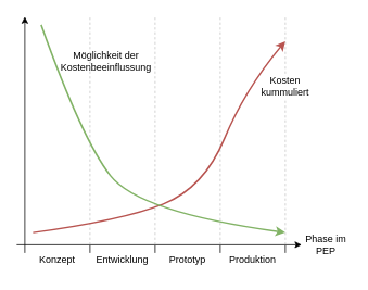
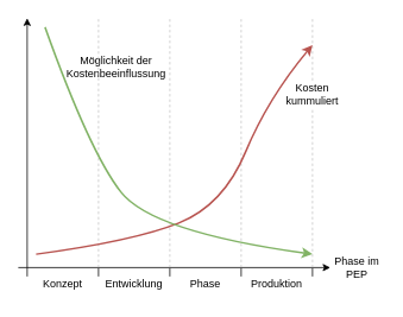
- <mxCell id="11" value="Prototyp" style="text;html=1;align=center;verticalAlign=middle;whiteSpace=wrap;rounded=0;" parent="1" vertex="1"><mxGeometry x="200" y="304" width="60" height="30" as="geometry" /></mxCell>
+ <mxCell id="11" value="Phase" style="text;html=1;align=center;verticalAlign=middle;whiteSpace=wrap;rounded=0;" parent="1" vertex="1"><mxGeometry x="200" y="304" width="60" height="30" as="geometry" /></mxCell>
